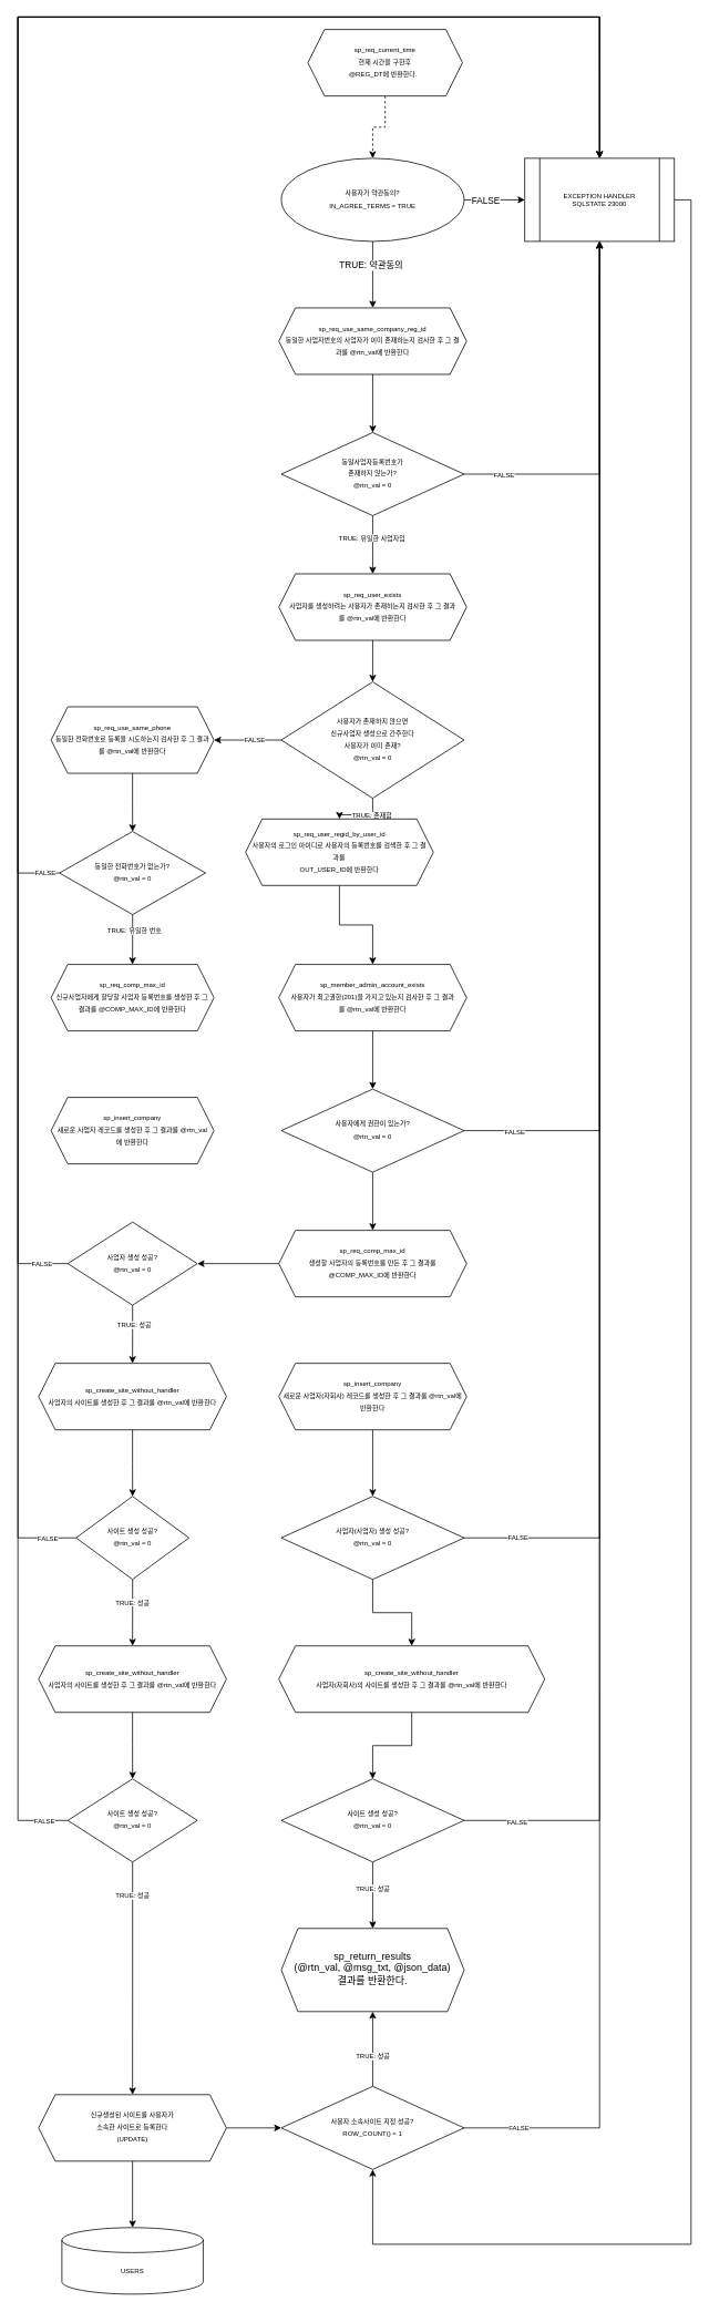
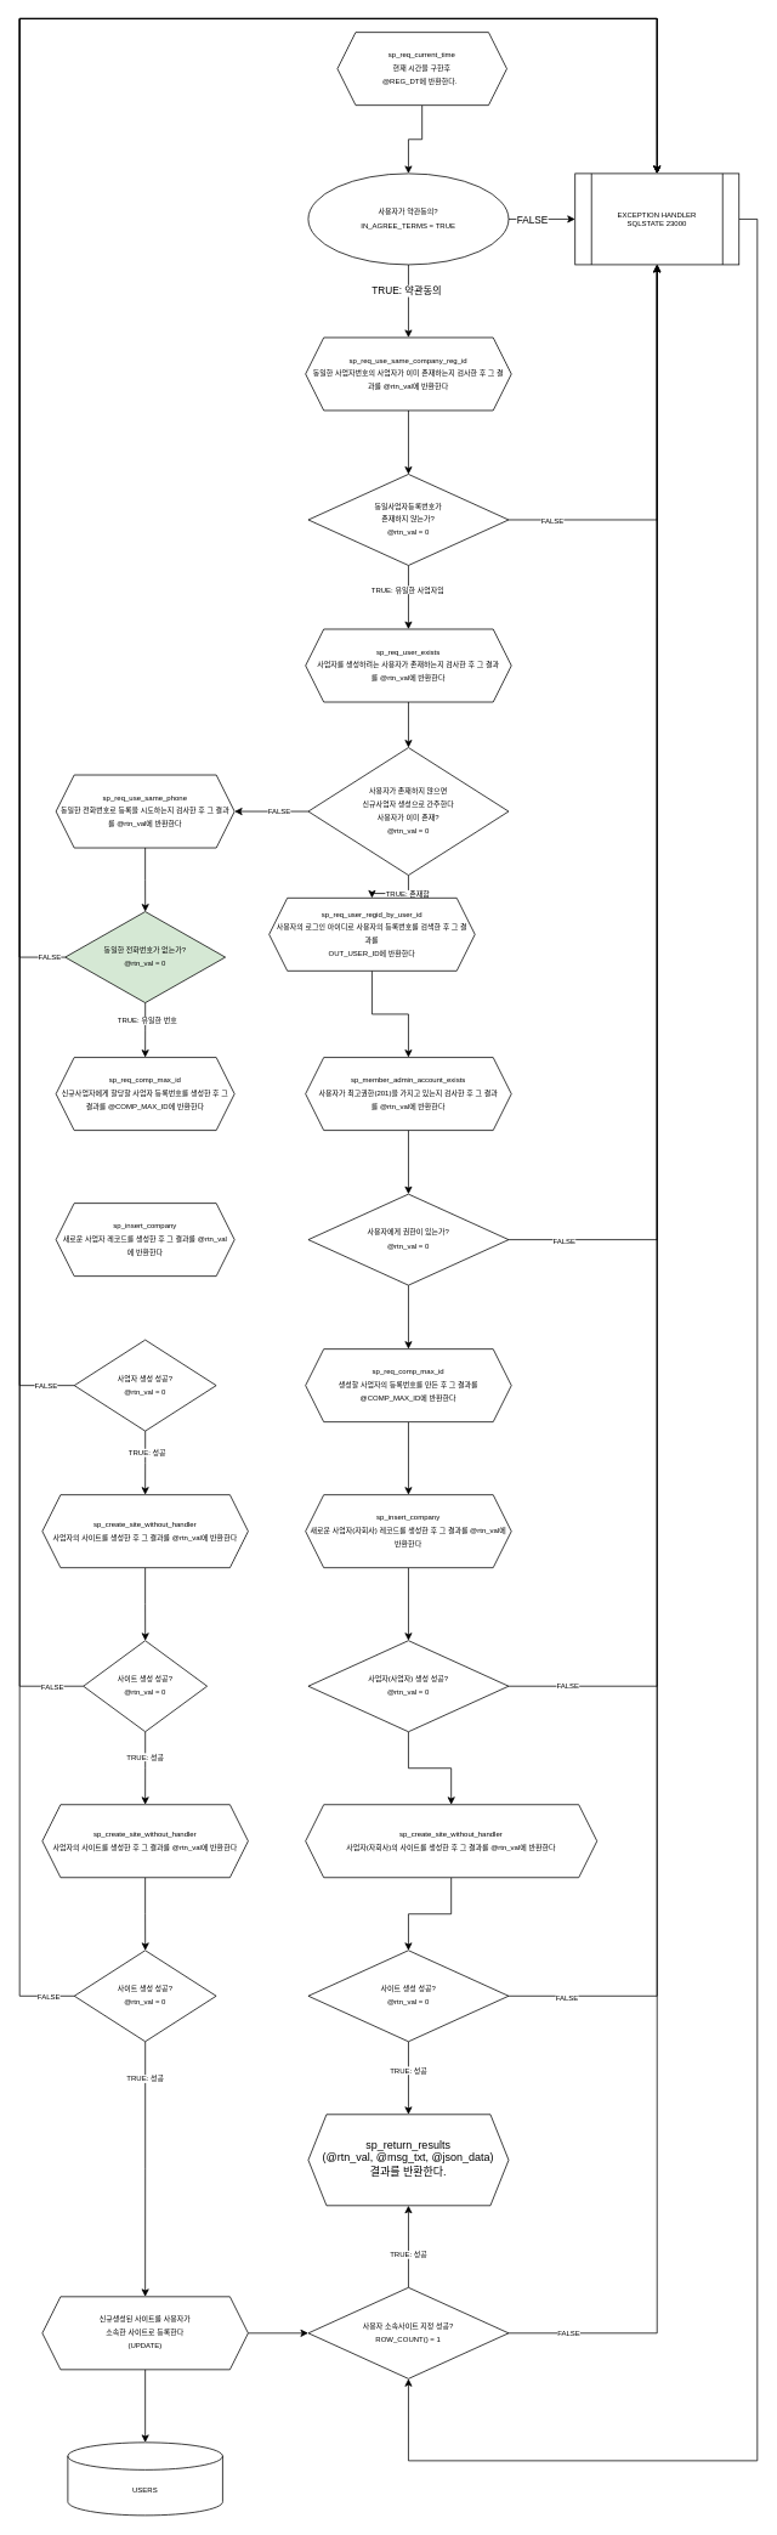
- <mxCell id="2" value="" style="edgeStyle=orthogonalEdgeStyle;rounded=0;orthogonalLoop=1;jettySize=auto;html=1;fontSize=8;entryX=0.5;entryY=0;entryDx=0;entryDy=0;dashed=1;" edge="1" parent="1" source="3" target="8"><mxGeometry relative="1" as="geometry" /></mxCell>
+ <mxCell id="2" value="" style="edgeStyle=orthogonalEdgeStyle;rounded=0;orthogonalLoop=1;jettySize=auto;html=1;fontSize=8;entryX=0.5;entryY=0;entryDx=0;entryDy=0;" edge="1" parent="1" source="3" target="8"><mxGeometry relative="1" as="geometry" /></mxCell>
- <mxCell id="53" value="&lt;span style=&quot;font-size: 8px&quot;&gt;동일한 전화번호가 없는가?&lt;/span&gt;&lt;br&gt;&lt;span style=&quot;font-size: 8px&quot;&gt;@rtn_val = 0&lt;/span&gt;" style="rhombus;whiteSpace=wrap;html=1;shadow=0;strokeWidth=1;spacing=6;spacingTop=-4;" vertex="1" parent="1"><mxGeometry x="71" y="1000" width="175.86" height="100" as="geometry" /></mxCell>
+ <mxCell id="53" value="&lt;span style=&quot;font-size: 8px&quot;&gt;동일한 전화번호가 없는가?&lt;/span&gt;&lt;br&gt;&lt;span style=&quot;font-size: 8px&quot;&gt;@rtn_val = 0&lt;/span&gt;" style="rhombus;whiteSpace=wrap;html=1;shadow=0;strokeWidth=1;spacing=6;spacingTop=-4;fillColor=#d5e8d4;" vertex="1" parent="1"><mxGeometry x="71" y="1000" width="175.86" height="100" as="geometry" /></mxCell>
- <mxCell id="34" value="" style="edgeStyle=orthogonalEdgeStyle;rounded=0;orthogonalLoop=1;jettySize=auto;html=1;fontSize=8;" edge="1" parent="1" source="35" target="60"><mxGeometry relative="1" as="geometry" /></mxCell>
+ <mxCell id="34" value="" style="edgeStyle=orthogonalEdgeStyle;rounded=0;orthogonalLoop=1;jettySize=auto;html=1;fontSize=8;" edge="1" parent="1" source="35" target="37"><mxGeometry relative="1" as="geometry" /></mxCell>
